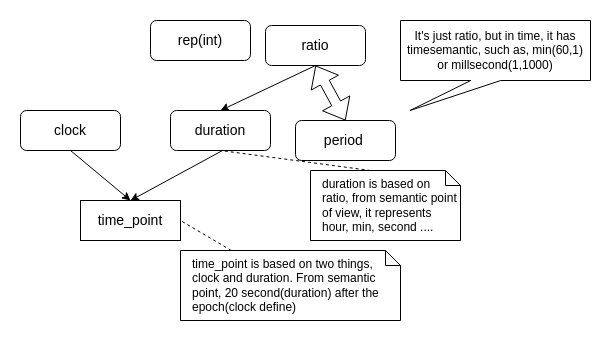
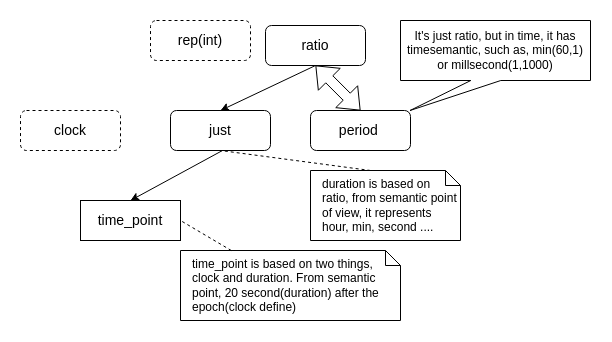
- <mxCell id="3" value="&lt;span style=&quot;font-size: 14px;&quot;&gt;rep(int)&lt;/span&gt;" style="rounded=1;whiteSpace=wrap;html=1;" vertex="1" parent="1"><mxGeometry x="150" y="20" width="100" height="40" as="geometry" /></mxCell>
+ <mxCell id="3" value="&lt;span style=&quot;font-size: 14px;&quot;&gt;rep(int)&lt;/span&gt;" style="rounded=1;whiteSpace=wrap;html=1;dashed=1;" vertex="1" parent="1"><mxGeometry x="150" y="20" width="100" height="40" as="geometry" /></mxCell>
- <mxCell id="5" value="&lt;span style=&quot;font-size: 14px;&quot;&gt;clock&lt;/span&gt;" style="rounded=1;whiteSpace=wrap;html=1;" vertex="1" parent="1"><mxGeometry x="20" y="110" width="100" height="40" as="geometry" /></mxCell>
+ <mxCell id="5" value="&lt;span style=&quot;font-size: 14px;&quot;&gt;clock&lt;/span&gt;" style="rounded=1;whiteSpace=wrap;html=1;dashed=1;" vertex="1" parent="1"><mxGeometry x="20" y="110" width="100" height="40" as="geometry" /></mxCell>
- <mxCell id="4" value="&lt;span style=&quot;font-size: 14px;&quot;&gt;duration&lt;/span&gt;" style="rounded=1;whiteSpace=wrap;html=1;" vertex="1" parent="1"><mxGeometry x="170" y="110" width="100" height="40" as="geometry" /></mxCell>
+ <mxCell id="4" value="&lt;span style=&quot;font-size: 14px;&quot;&gt;just&lt;/span&gt;" style="rounded=1;whiteSpace=wrap;html=1;" vertex="1" parent="1"><mxGeometry x="170" y="110" width="100" height="40" as="geometry" /></mxCell>
- <mxCell id="10" value="&lt;font style=&quot;font-size: 14px;&quot;&gt;period&lt;/font&gt;&amp;nbsp;" style="rounded=1;whiteSpace=wrap;html=1;" vertex="1" parent="1"><mxGeometry x="295" y="120" width="100" height="40" as="geometry" /></mxCell>
+ <mxCell id="10" value="&lt;font style=&quot;font-size: 14px;&quot;&gt;period&lt;/font&gt;&amp;nbsp;" style="rounded=1;whiteSpace=wrap;html=1;" vertex="1" parent="1"><mxGeometry x="310" y="110" width="100" height="40" as="geometry" /></mxCell>
- <mxCell id="9" value="" style="endArrow=classic;html=1;rounded=0;exitX=0.5;exitY=1;exitDx=0;exitDy=0;entryX=0.5;entryY=0;entryDx=0;entryDy=0;" edge="1" parent="1" source="5" target="6"><mxGeometry width="50" height="50" relative="1" as="geometry"><mxPoint x="352" y="79" as="sourcePoint" /><mxPoint x="240" y="130" as="targetPoint" /></mxGeometry></mxCell>
